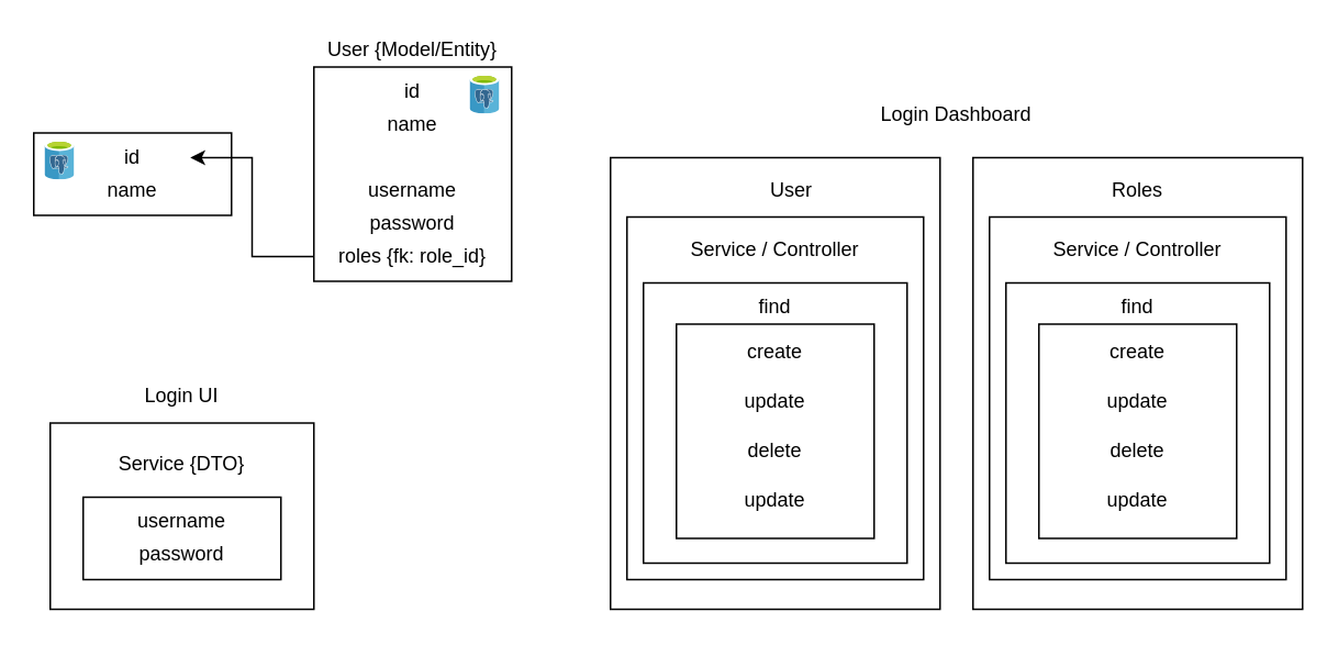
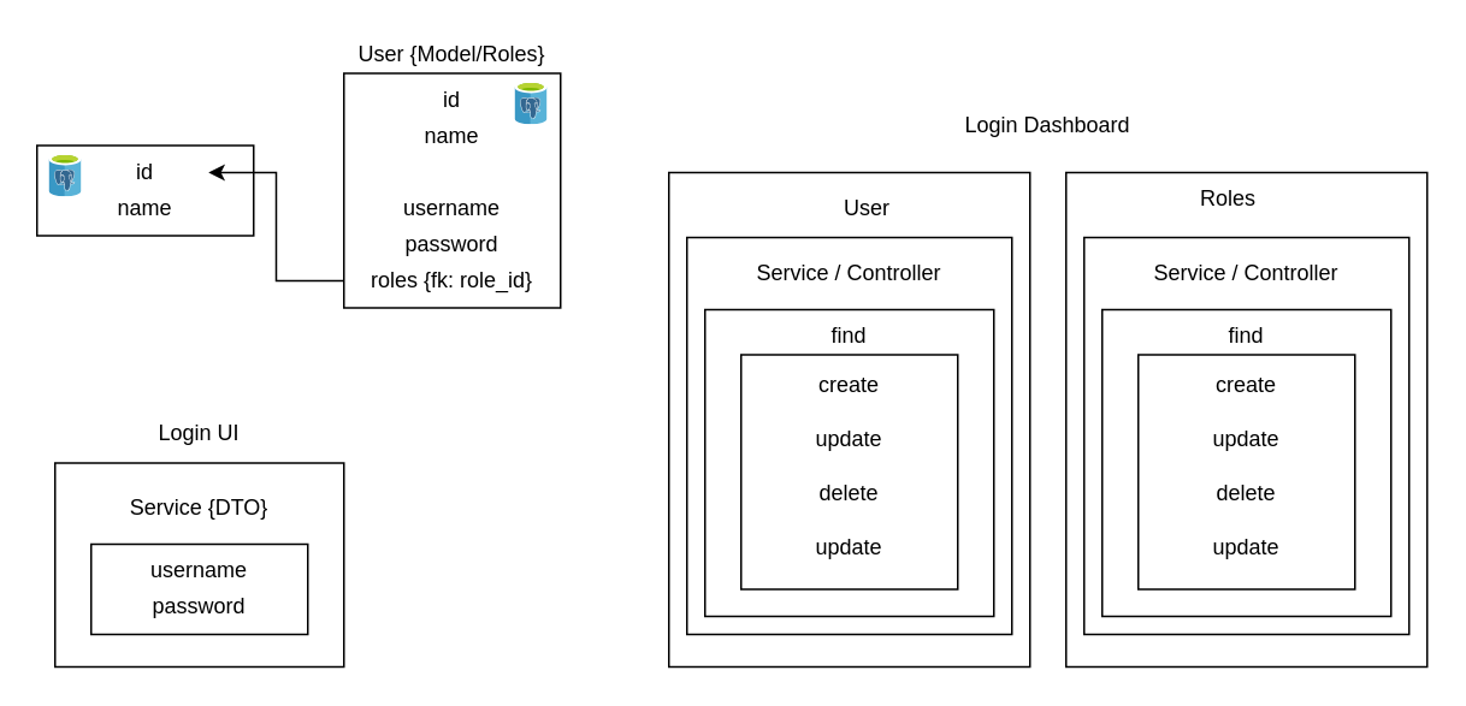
- <mxCell id="14" value="User {Model/Entity}" style="text;html=1;strokeColor=none;fillColor=none;align=center;verticalAlign=middle;whiteSpace=wrap;rounded=0;" vertex="1" parent="1"><mxGeometry x="190" y="20" width="120" height="20" as="geometry" /></mxCell>
+ <mxCell id="14" value="User {Model/Roles}" style="text;html=1;strokeColor=none;fillColor=none;align=center;verticalAlign=middle;whiteSpace=wrap;rounded=0;" vertex="1" parent="1"><mxGeometry x="190" y="20" width="120" height="20" as="geometry" /></mxCell>
- <mxCell id="45" value="Roles" style="text;html=1;strokeColor=none;fillColor=none;align=center;verticalAlign=middle;whiteSpace=wrap;rounded=0;" vertex="1" parent="1"><mxGeometry x="615" y="105" width="150" height="20" as="geometry" /></mxCell>
+ <mxCell id="45" value="Roles" style="text;html=1;strokeColor=none;fillColor=none;align=center;verticalAlign=middle;whiteSpace=wrap;rounded=0;" vertex="1" parent="1"><mxGeometry x="605" y="100" width="150" height="20" as="geometry" /></mxCell>
